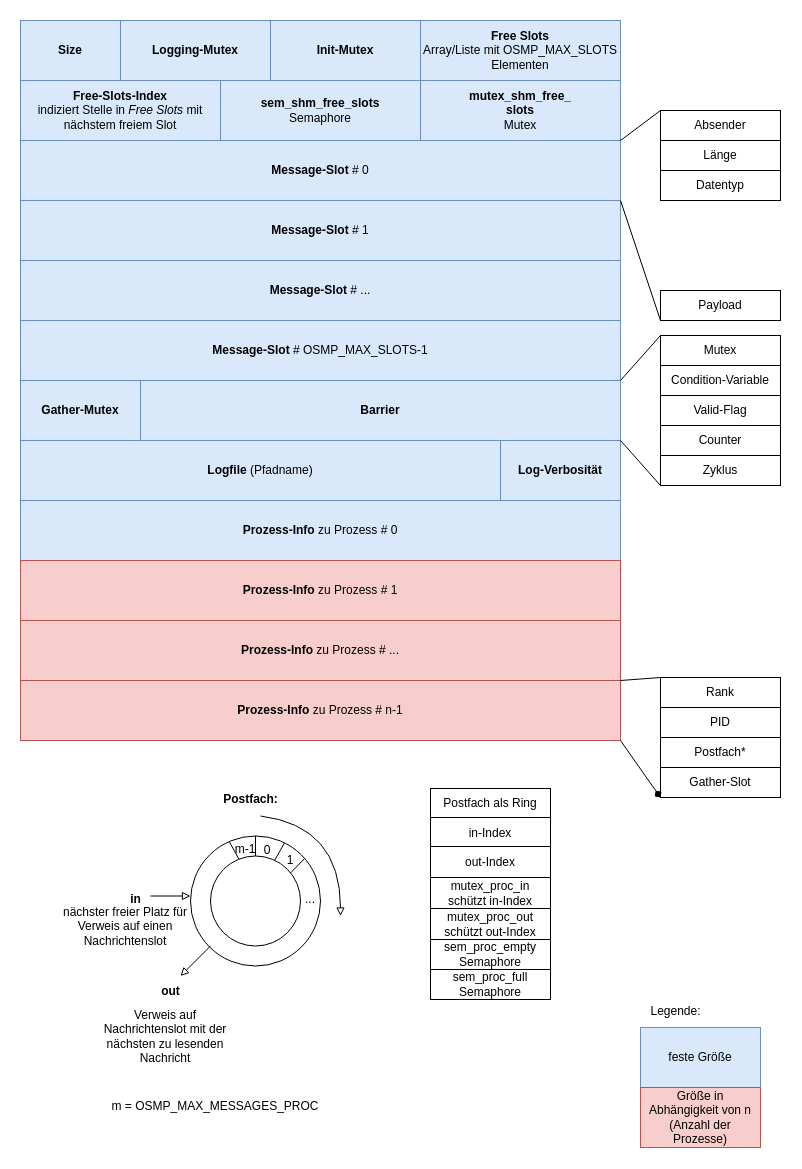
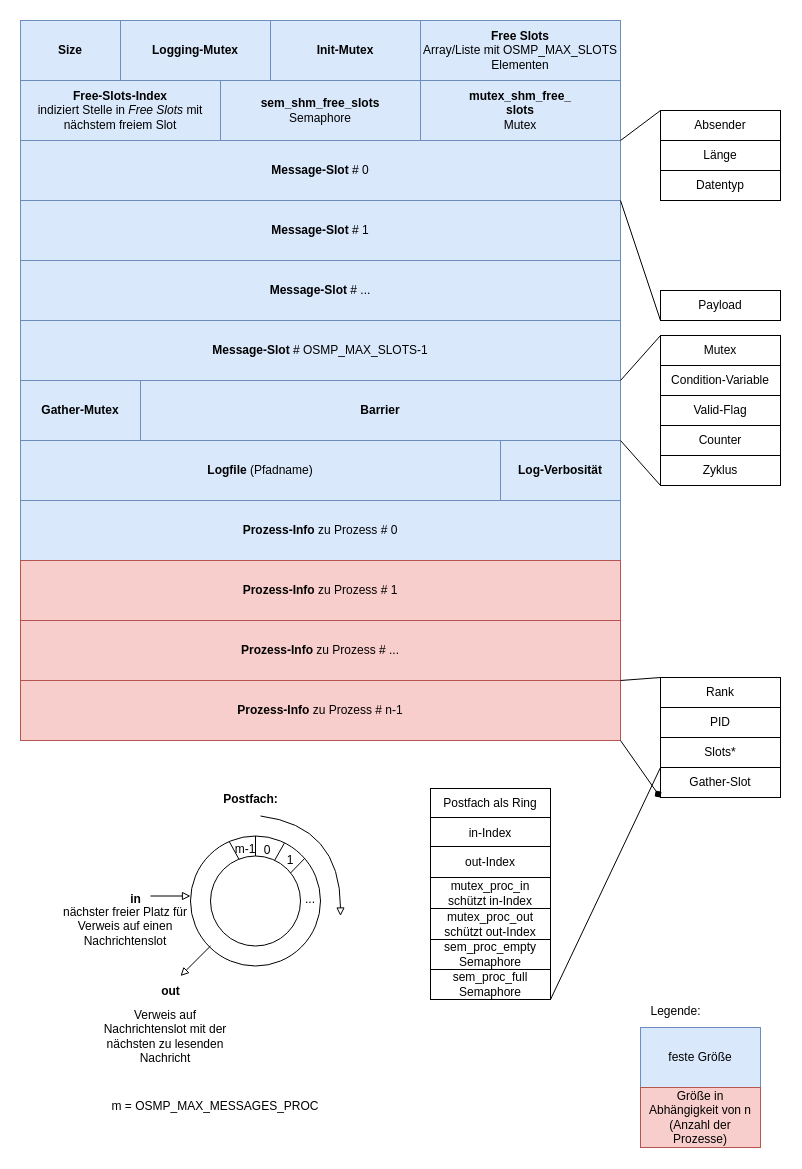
- <mxCell id="32" value="Postfach*" style="rounded=0;whiteSpace=wrap;html=1;" parent="1" vertex="1"><mxGeometry x="660" y="737" width="120" height="30" as="geometry" /></mxCell>
+ <mxCell id="32" value="Slots*" style="rounded=0;whiteSpace=wrap;html=1;" parent="1" vertex="1"><mxGeometry x="660" y="737" width="120" height="30" as="geometry" /></mxCell>
+ <mxCell id="65" value="" style="endArrow=none;html=1;rounded=0;exitX=1;exitY=1;exitDx=0;exitDy=0;entryX=0;entryY=0;entryDx=0;entryDy=0;" parent="1" source="42" target="33" edge="1"><mxGeometry width="50" height="50" relative="1" as="geometry"><mxPoint x="570" y="947" as="sourcePoint" /><mxPoint x="680" y="927" as="targetPoint" /></mxGeometry></mxCell>
